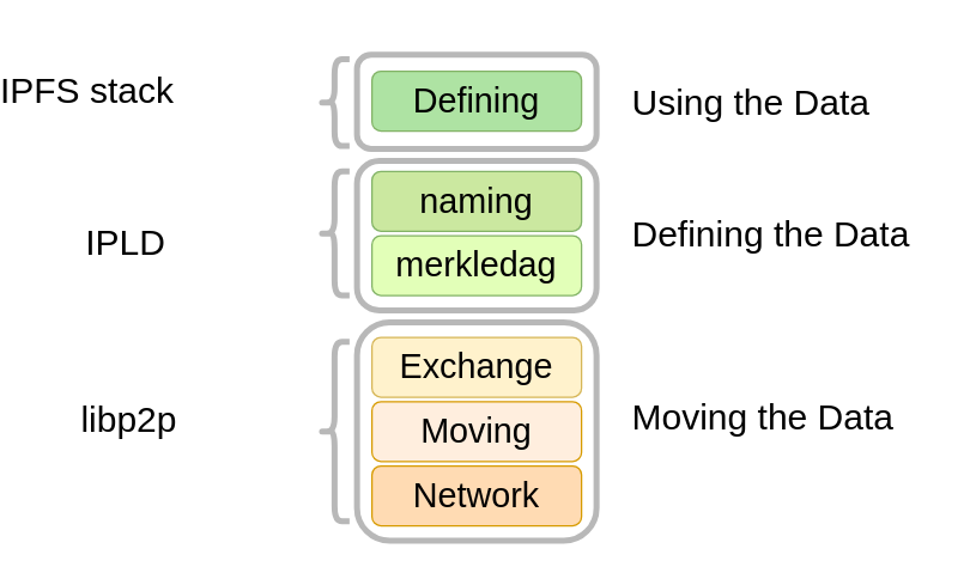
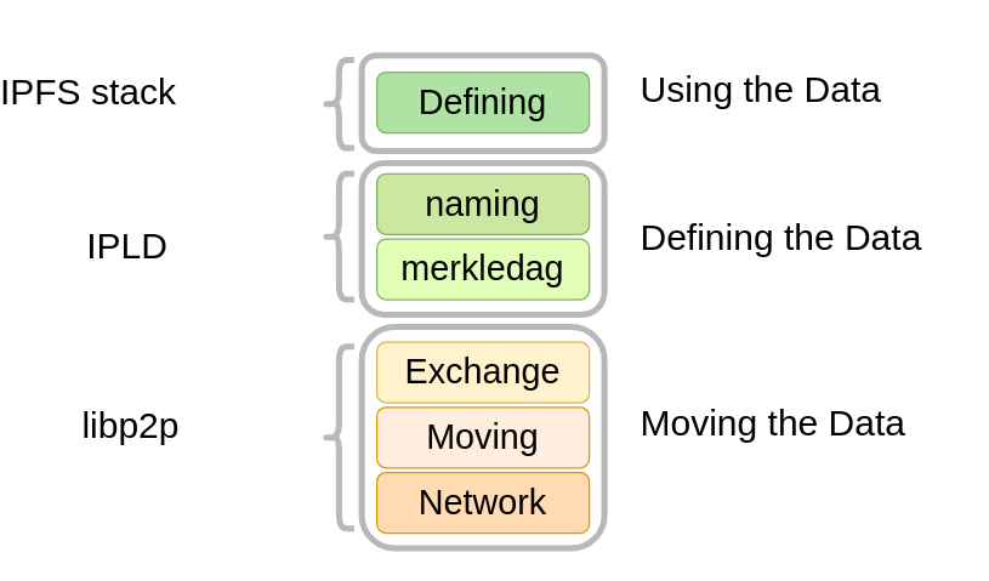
- <mxCell id="17" value="Using the Data" style="text;html=1;strokeColor=none;fillColor=none;align=left;verticalAlign=middle;whiteSpace=wrap;rounded=0;fontSize=24;" parent="1" vertex="1"><mxGeometry x="322" y="31" width="210" height="76" as="geometry" /></mxCell>
+ <mxCell id="17" value="Using the Data" style="text;html=1;strokeColor=none;fillColor=none;align=left;verticalAlign=middle;whiteSpace=wrap;rounded=0;fontSize=24;" parent="1" vertex="1"><mxGeometry x="322" y="21" width="210" height="76" as="geometry" /></mxCell>
